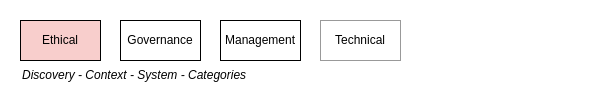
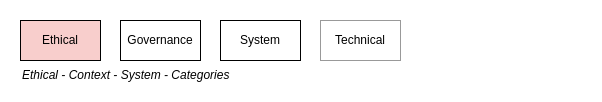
- <mxCell id="4" value="Management" style="rounded=0;whiteSpace=wrap;html=1;" vertex="1" parent="1"><mxGeometry x="220" y="20" width="80" height="40" as="geometry" /></mxCell>
+ <mxCell id="4" value="System" style="rounded=0;whiteSpace=wrap;html=1;" vertex="1" parent="1"><mxGeometry x="220" y="20" width="80" height="40" as="geometry" /></mxCell>
- <mxCell id="6" value="Discovery - Context - System - Categories" style="text;html=1;strokeColor=none;fillColor=none;align=left;verticalAlign=middle;whiteSpace=wrap;rounded=0;fontStyle=2" vertex="1" parent="1"><mxGeometry x="20" y="70" width="560" height="10" as="geometry" /></mxCell>
+ <mxCell id="6" value="Ethical - Context - System - Categories" style="text;html=1;strokeColor=none;fillColor=none;align=left;verticalAlign=middle;whiteSpace=wrap;rounded=0;fontStyle=2" vertex="1" parent="1"><mxGeometry x="20" y="70" width="560" height="10" as="geometry" /></mxCell>
